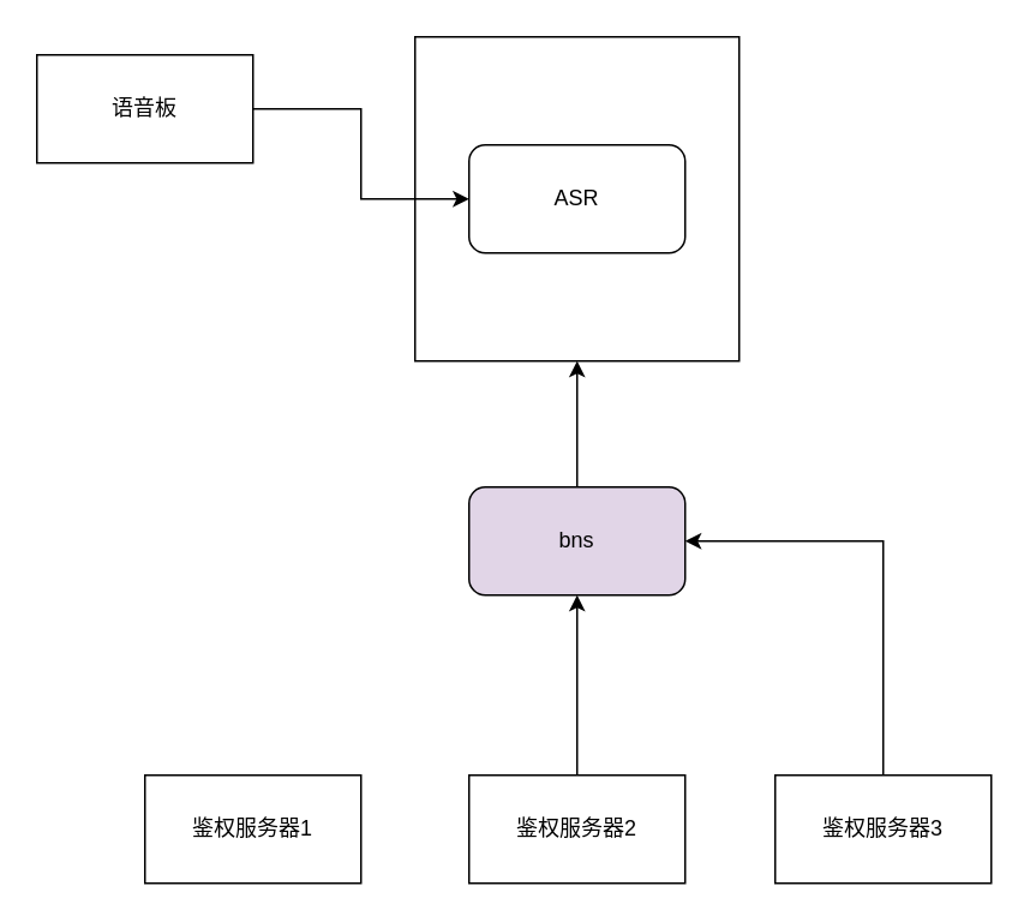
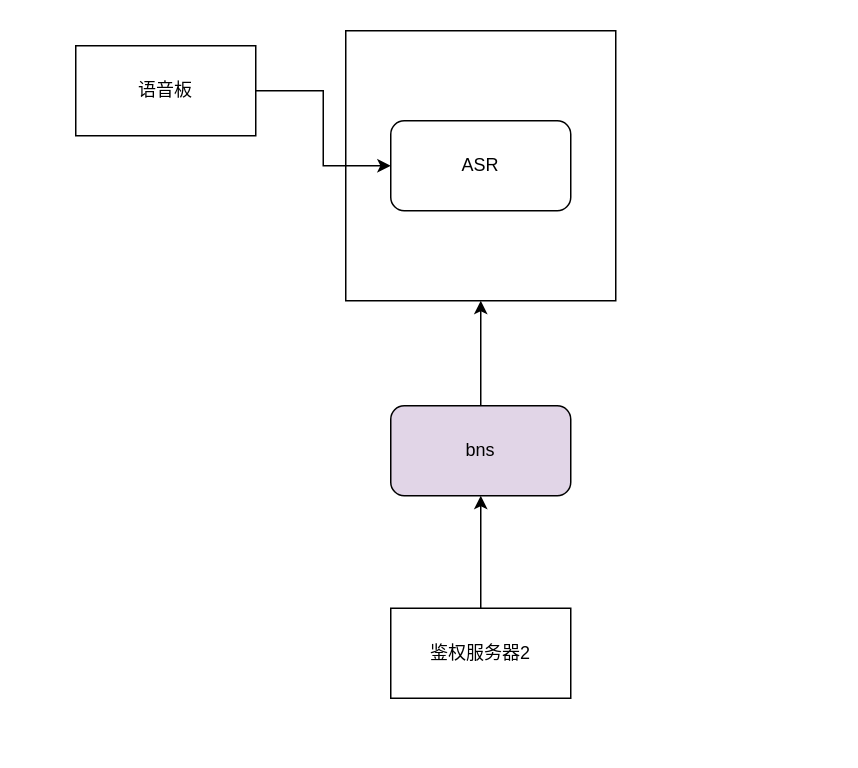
- <mxCell id="4" value="语音板" style="rounded=0;whiteSpace=wrap;html=1;" vertex="1" parent="1"><mxGeometry x="20" y="30" width="120" height="60" as="geometry" /></mxCell>
+ <mxCell id="4" value="语音板" style="rounded=0;whiteSpace=wrap;html=1;" vertex="1" parent="1"><mxGeometry x="50" y="30" width="120" height="60" as="geometry" /></mxCell>
- <mxCell id="11" style="edgeStyle=orthogonalEdgeStyle;rounded=0;orthogonalLoop=1;jettySize=auto;html=1;exitX=0.5;exitY=0;exitDx=0;exitDy=0;entryX=1;entryY=0.5;entryDx=0;entryDy=0;" edge="1" parent="1" source="12" target="7"><mxGeometry relative="1" as="geometry" /></mxCell>
- <mxCell id="8" value="鉴权服务器1" style="rounded=0;whiteSpace=wrap;html=1;" vertex="1" parent="1"><mxGeometry x="80" y="430" width="120" height="60" as="geometry" /></mxCell>
- <mxCell id="10" value="鉴权服务器2" style="rounded=0;whiteSpace=wrap;html=1;" vertex="1" parent="1"><mxGeometry x="260" y="430" width="120" height="60" as="geometry" /></mxCell>
+ <mxCell id="10" value="鉴权服务器2" style="rounded=0;whiteSpace=wrap;html=1;" vertex="1" parent="1"><mxGeometry x="260" y="405" width="120" height="60" as="geometry" /></mxCell>
- <mxCell id="12" value="鉴权服务器3" style="rounded=0;whiteSpace=wrap;html=1;" vertex="1" parent="1"><mxGeometry x="430" y="430" width="120" height="60" as="geometry" /></mxCell>
